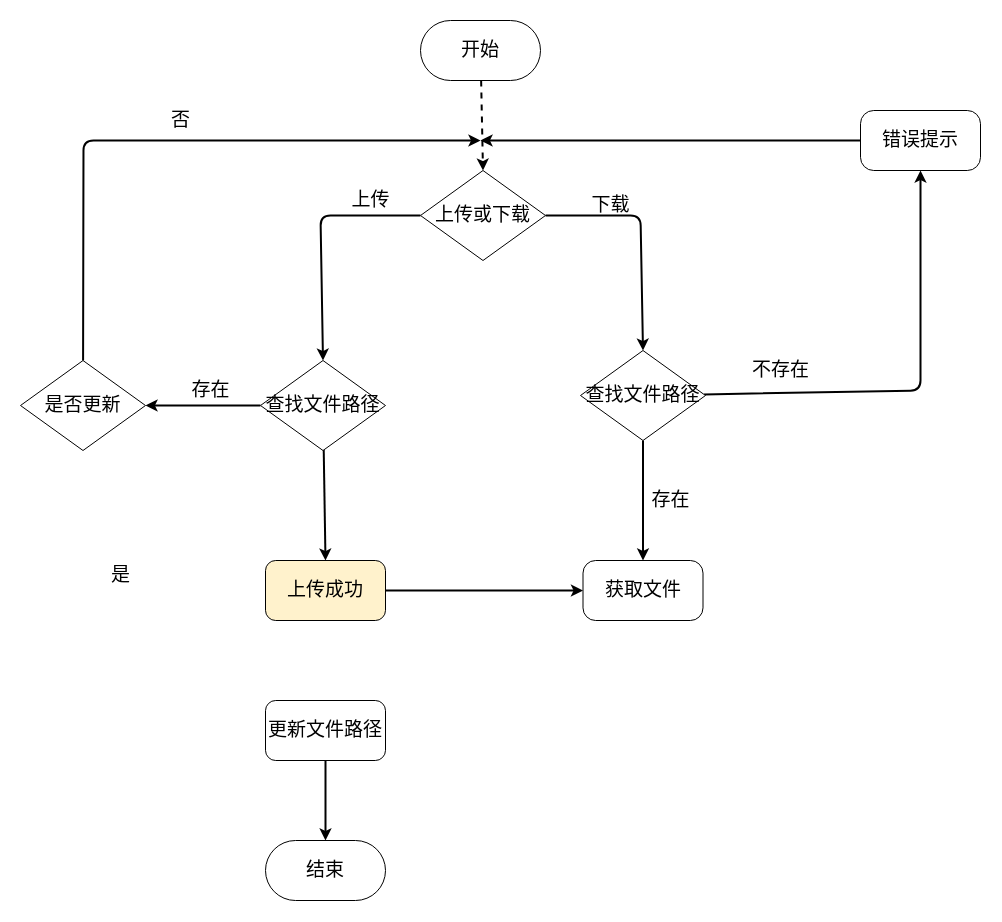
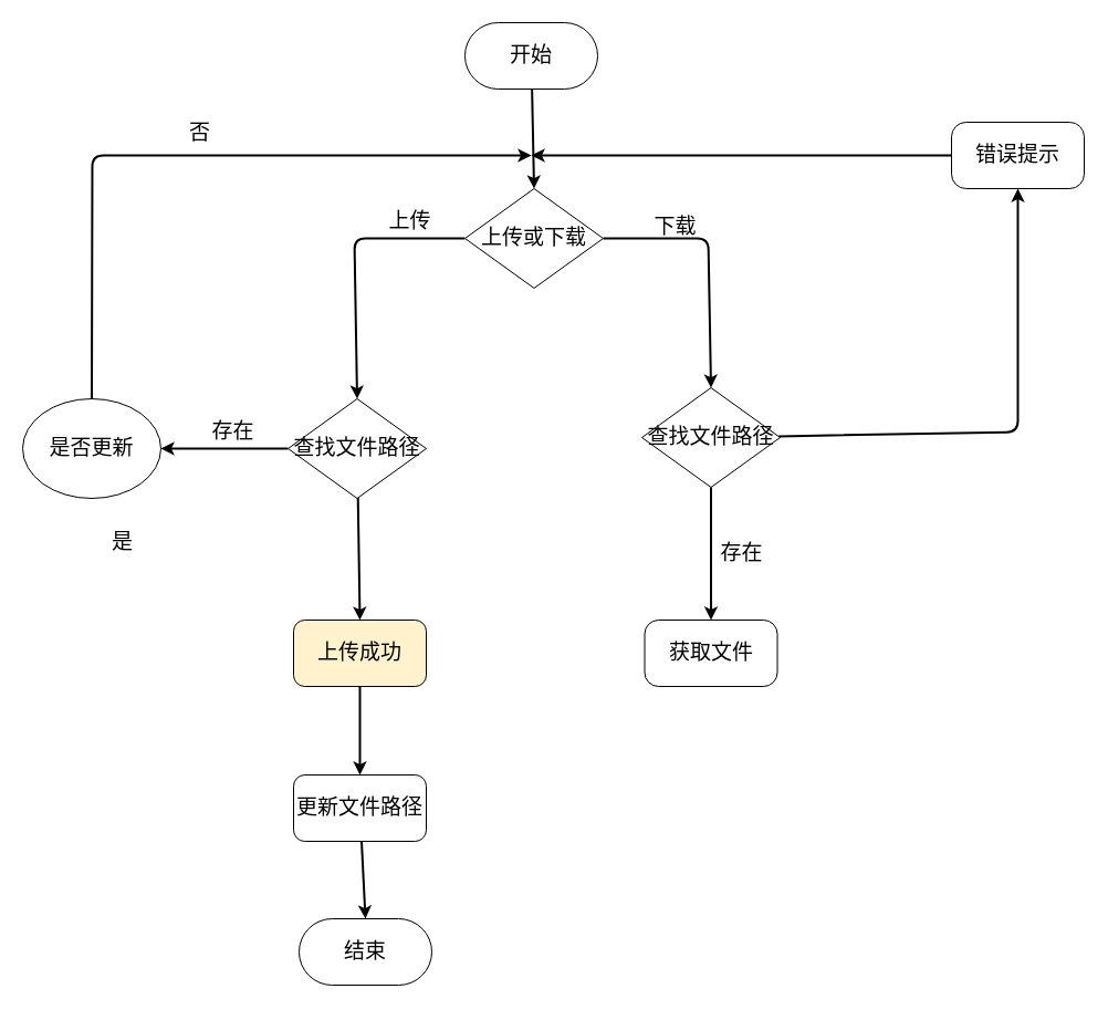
- <mxCell id="2" style="edgeStyle=none;html=1;strokeWidth=2;entryX=0.5;entryY=0;entryDx=0;entryDy=0;dashed=1;" edge="1" parent="1" source="3" target="6"><mxGeometry relative="1" as="geometry"><mxPoint x="480" y="170" as="targetPoint" /></mxGeometry></mxCell>
+ <mxCell id="2" style="edgeStyle=none;html=1;strokeWidth=2;entryX=0.5;entryY=0;entryDx=0;entryDy=0;" edge="1" parent="1" source="3" target="6"><mxGeometry relative="1" as="geometry"><mxPoint x="480" y="170" as="targetPoint" /></mxGeometry></mxCell>
- <mxCell id="14" value="&lt;span style=&quot;&quot;&gt;不存在&lt;/span&gt;" style="text;html=1;align=center;verticalAlign=middle;resizable=0;points=[];autosize=1;strokeColor=none;fillColor=none;fontSize=19;" vertex="1" parent="1"><mxGeometry x="740" y="350" width="80" height="40" as="geometry" /></mxCell>
- <mxCell id="21" value="是否更新" style="rhombus;whiteSpace=wrap;html=1;fontSize=19;" vertex="1" parent="1"><mxGeometry x="20" y="360" width="125" height="90" as="geometry" /></mxCell>
+ <mxCell id="21" value="是否更新" style="ellipse;whiteSpace=wrap;html=1;fontSize=19;" vertex="1" parent="1"><mxGeometry x="20" y="360" width="125" height="90" as="geometry" /></mxCell>
- <mxCell id="23" value="是" style="text;html=1;align=center;verticalAlign=middle;resizable=0;points=[];autosize=1;strokeColor=none;fillColor=none;fontSize=19;" vertex="1" parent="1"><mxGeometry x="100" y="555" width="40" height="40" as="geometry" /></mxCell>
+ <mxCell id="23" value="是" style="text;html=1;align=center;verticalAlign=middle;resizable=0;points=[];autosize=1;strokeColor=none;fillColor=none;fontSize=19;" vertex="1" parent="1"><mxGeometry x="90" y="470" width="40" height="40" as="geometry" /></mxCell>
- <mxCell id="25" style="edgeStyle=none;html=1;strokeWidth=2;fontSize=19;" edge="1" parent="1" source="26" target="12"><mxGeometry relative="1" as="geometry" /></mxCell>
+ <mxCell id="25" style="edgeStyle=none;html=1;entryX=0.5;entryY=0;entryDx=0;entryDy=0;strokeWidth=2;fontSize=19;" edge="1" parent="1" source="26" target="28"><mxGeometry relative="1" as="geometry" /></mxCell>
- <mxCell id="29" value="结束" style="rounded=1;whiteSpace=wrap;html=1;arcSize=50;fontSize=19;" vertex="1" parent="1"><mxGeometry x="265" y="840" width="120" height="60" as="geometry" /></mxCell>
+ <mxCell id="29" value="结束" style="rounded=1;whiteSpace=wrap;html=1;arcSize=50;fontSize=19;" vertex="1" parent="1"><mxGeometry x="270" y="830" width="120" height="60" as="geometry" /></mxCell>
